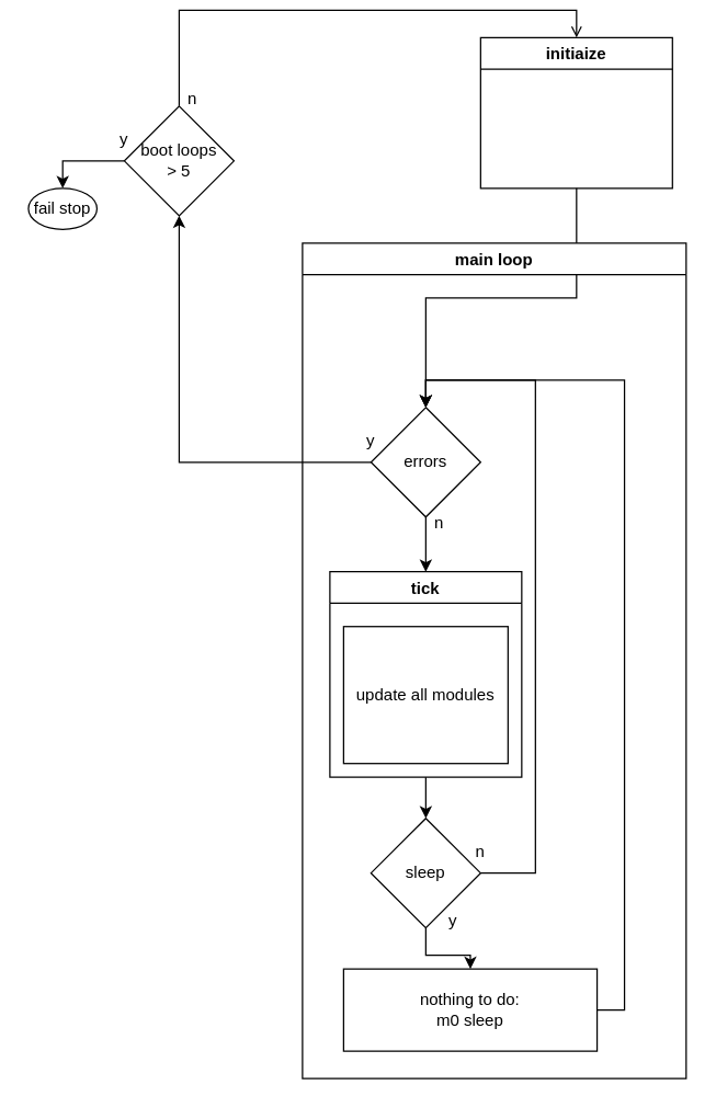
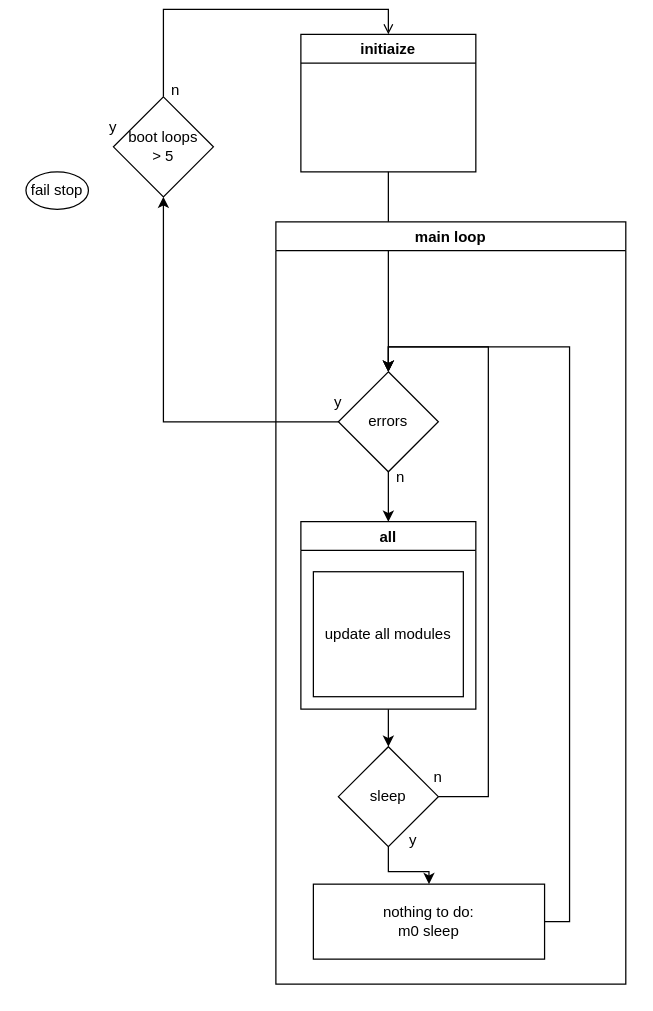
- <mxCell id="3" value="initiaize" style="swimlane;" parent="1" vertex="1"><mxGeometry x="350" y="20" width="140" height="110" as="geometry" /></mxCell>
+ <mxCell id="3" value="initiaize" style="swimlane;" parent="1" vertex="1"><mxGeometry x="240" y="20" width="140" height="110" as="geometry" /></mxCell>
- <mxCell id="21" style="edgeStyle=orthogonalEdgeStyle;rounded=0;orthogonalLoop=1;jettySize=auto;html=1;exitX=0;exitY=0.5;exitDx=0;exitDy=0;entryX=0.5;entryY=0;entryDx=0;entryDy=0;" parent="1" source="22" target="23" edge="1"><mxGeometry relative="1" as="geometry" /></mxCell>
- <mxCell id="14" value="tick" style="swimlane;" parent="4" vertex="1"><mxGeometry x="20" y="240" width="140" height="150" as="geometry" /></mxCell>
+ <mxCell id="14" value="all" style="swimlane;" parent="4" vertex="1"><mxGeometry x="20" y="240" width="140" height="150" as="geometry" /></mxCell>
